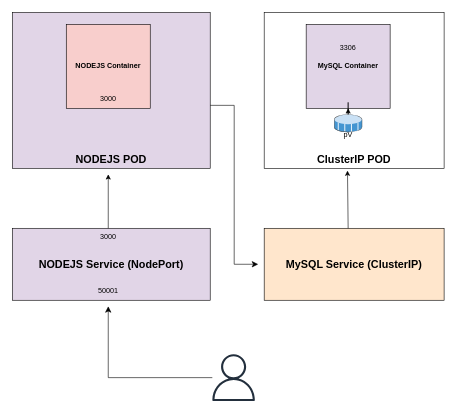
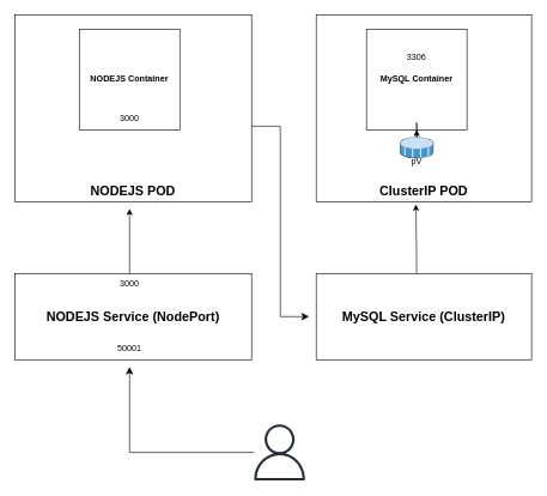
- <mxCell id="4" value="&lt;font style=&quot;font-size: 12px;&quot;&gt;&lt;b&gt;NODEJS Container&lt;/b&gt;&lt;/font&gt;" style="whiteSpace=wrap;html=1;aspect=fixed;fillColor=#f8cecc;" vertex="1" parent="1"><mxGeometry x="110" y="40" width="140" height="140" as="geometry" /></mxCell>
+ <mxCell id="4" value="&lt;font style=&quot;font-size: 12px;&quot;&gt;&lt;b&gt;NODEJS Container&lt;/b&gt;&lt;/font&gt;" style="whiteSpace=wrap;html=1;aspect=fixed;" vertex="1" parent="1"><mxGeometry x="110" y="40" width="140" height="140" as="geometry" /></mxCell>
- <mxCell id="6" value="&lt;b&gt;MySQL Container&lt;br&gt;&lt;/b&gt;" style="whiteSpace=wrap;html=1;aspect=fixed;fillColor=#e1d5e7;" vertex="1" parent="1"><mxGeometry x="510" y="40" width="140" height="140" as="geometry" /></mxCell>
+ <mxCell id="6" value="&lt;b&gt;MySQL Container&lt;br&gt;&lt;/b&gt;" style="whiteSpace=wrap;html=1;aspect=fixed;" vertex="1" parent="1"><mxGeometry x="510" y="40" width="140" height="140" as="geometry" /></mxCell>
- <mxCell id="2" value="&lt;font style=&quot;font-size: 18px;&quot;&gt;&lt;b&gt;NODEJS POD&lt;/b&gt;&lt;/font&gt;" style="rounded=0;whiteSpace=wrap;html=1;verticalAlign=bottom;fillColor=#e1d5e7;" vertex="1" parent="1"><mxGeometry x="20" y="20" width="330" height="260" as="geometry" /></mxCell>
+ <mxCell id="2" value="&lt;font style=&quot;font-size: 18px;&quot;&gt;&lt;b&gt;NODEJS POD&lt;/b&gt;&lt;/font&gt;" style="rounded=0;whiteSpace=wrap;html=1;verticalAlign=bottom;" vertex="1" parent="1"><mxGeometry x="20" y="20" width="330" height="260" as="geometry" /></mxCell>
- <mxCell id="11" value="&lt;font style=&quot;font-size: 18px;&quot;&gt;&lt;b&gt;NODEJS Service (NodePort)&lt;br&gt;&lt;/b&gt;&lt;/font&gt;" style="rounded=0;whiteSpace=wrap;html=1;verticalAlign=middle;fillColor=#e1d5e7;" vertex="1" parent="1"><mxGeometry x="20" y="380" width="330" height="120" as="geometry" /></mxCell>
+ <mxCell id="11" value="&lt;font style=&quot;font-size: 18px;&quot;&gt;&lt;b&gt;NODEJS Service (NodePort)&lt;br&gt;&lt;/b&gt;&lt;/font&gt;" style="rounded=0;whiteSpace=wrap;html=1;verticalAlign=middle;" vertex="1" parent="1"><mxGeometry x="20" y="380" width="330" height="120" as="geometry" /></mxCell>
- <mxCell id="14" value="&lt;font style=&quot;font-size: 18px;&quot;&gt;&lt;b&gt;MySQL Service (ClusterIP)&lt;/b&gt;&lt;/font&gt;" style="rounded=0;whiteSpace=wrap;html=1;verticalAlign=middle;fillColor=#ffe6cc;" vertex="1" parent="1"><mxGeometry x="440" y="380" width="300" height="120" as="geometry" /></mxCell>
+ <mxCell id="14" value="&lt;font style=&quot;font-size: 18px;&quot;&gt;&lt;b&gt;MySQL Service (ClusterIP)&lt;/b&gt;&lt;/font&gt;" style="rounded=0;whiteSpace=wrap;html=1;verticalAlign=middle;" vertex="1" parent="1"><mxGeometry x="440" y="380" width="300" height="120" as="geometry" /></mxCell>
